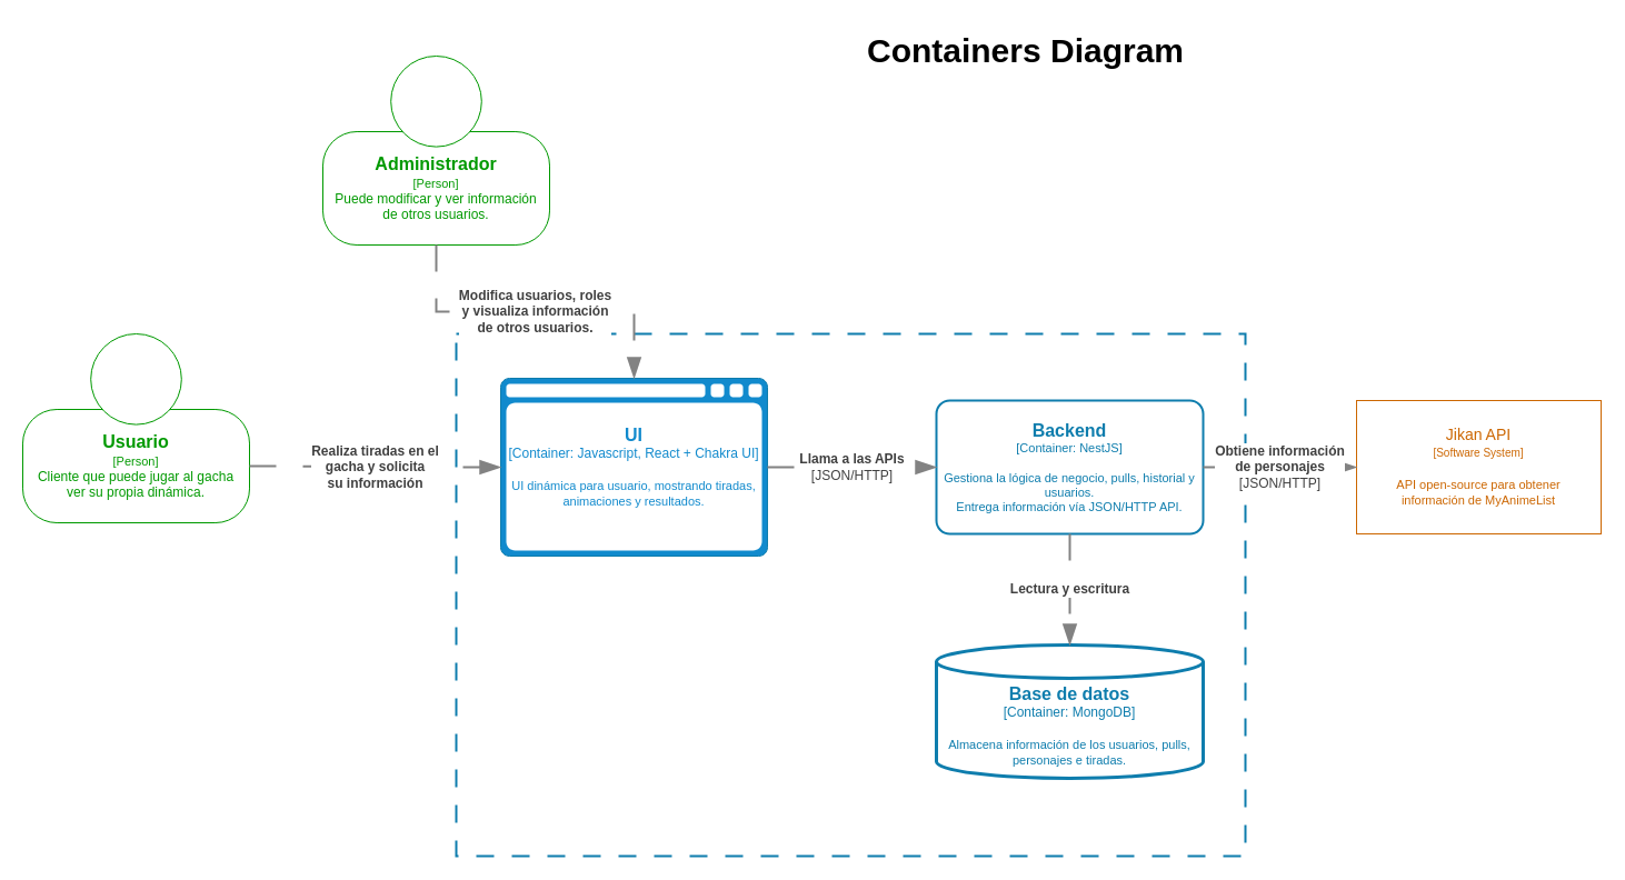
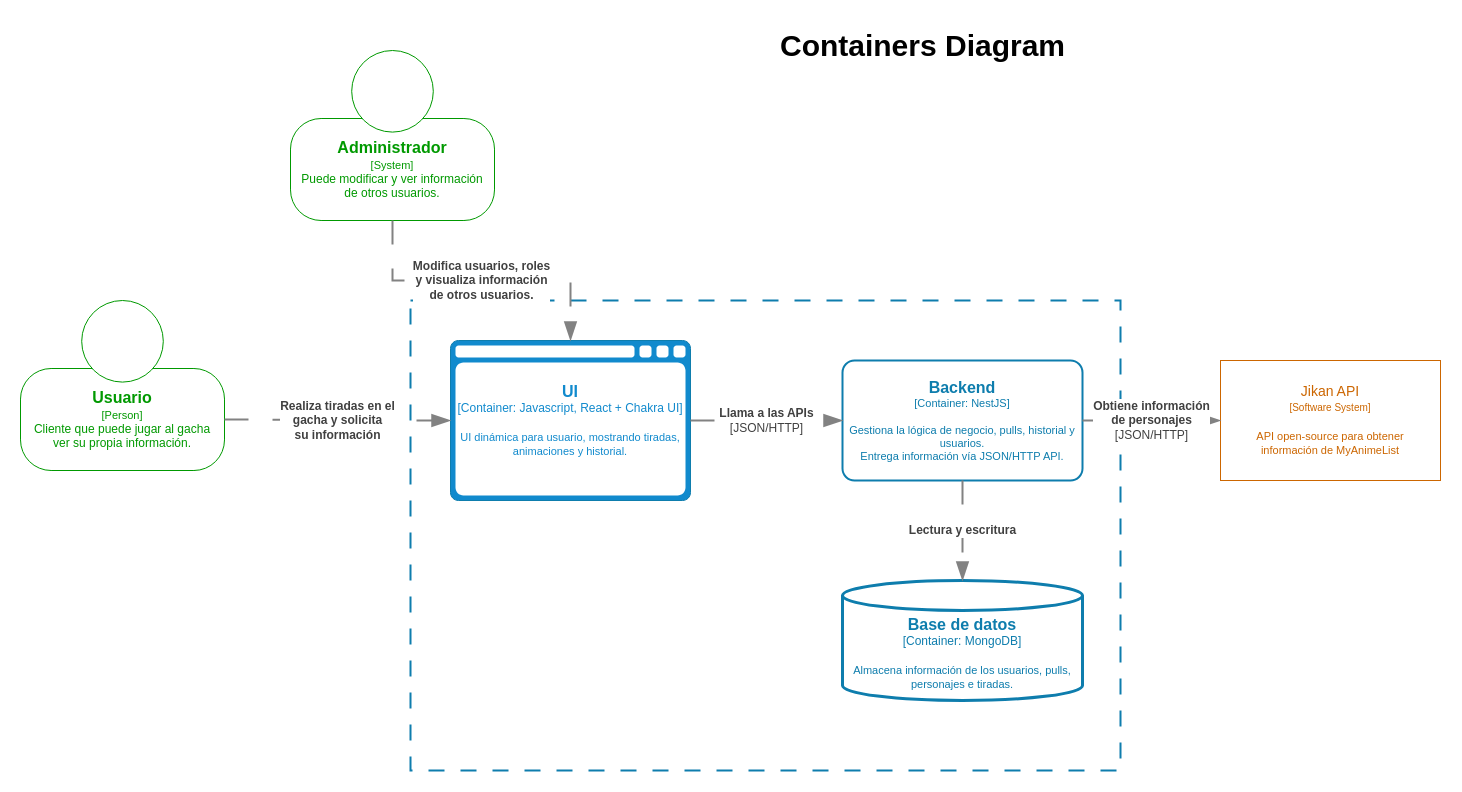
- <mxCell id="14" value="&lt;font style=&quot;&quot;&gt;&lt;font style=&quot;font-size: 16px;&quot;&gt;&lt;b style=&quot;&quot;&gt;Administrador&lt;/b&gt;&lt;/font&gt;&lt;br&gt;&lt;font style=&quot;font-size: 11px;&quot;&gt;[Person]&lt;/font&gt;&lt;/font&gt;&lt;div&gt;&lt;font&gt;Puede modificar y ver información de otros usuarios.&lt;/font&gt;&lt;/div&gt;" style="rounded=1;whiteSpace=wrap;html=1;arcSize=30;strokeColor=#009900;fontColor=#009900;spacingLeft=10;spacingRight=10;spacing=2;" parent="13" vertex="1"><mxGeometry y="68" width="204" height="102" as="geometry" /></mxCell>
+ <mxCell id="14" value="&lt;font style=&quot;&quot;&gt;&lt;font style=&quot;font-size: 16px;&quot;&gt;&lt;b style=&quot;&quot;&gt;Administrador&lt;/b&gt;&lt;/font&gt;&lt;br&gt;&lt;font style=&quot;font-size: 11px;&quot;&gt;[System]&lt;/font&gt;&lt;/font&gt;&lt;div&gt;&lt;font&gt;Puede modificar y ver información de otros usuarios.&lt;/font&gt;&lt;/div&gt;" style="rounded=1;whiteSpace=wrap;html=1;arcSize=30;strokeColor=#009900;fontColor=#009900;spacingLeft=10;spacingRight=10;spacing=2;" parent="13" vertex="1"><mxGeometry y="68" width="204" height="102" as="geometry" /></mxCell>
- <mxCell id="5" value="&lt;font style=&quot;&quot;&gt;&lt;font style=&quot;font-size: 16px;&quot;&gt;&lt;b style=&quot;&quot;&gt;Usuario&lt;/b&gt;&lt;/font&gt;&lt;br&gt;&lt;font style=&quot;font-size: 11px;&quot;&gt;[Person]&lt;/font&gt;&lt;/font&gt;&lt;div&gt;&lt;font&gt;Cliente que puede jugar al gacha ver su propia dinámica.&lt;/font&gt;&lt;/div&gt;" style="rounded=1;whiteSpace=wrap;html=1;arcSize=30;strokeColor=#009900;fontColor=#009900;spacingLeft=10;spacingRight=10;spacing=2;" parent="4" vertex="1"><mxGeometry y="68" width="204" height="102" as="geometry" /></mxCell>
+ <mxCell id="5" value="&lt;font style=&quot;&quot;&gt;&lt;font style=&quot;font-size: 16px;&quot;&gt;&lt;b style=&quot;&quot;&gt;Usuario&lt;/b&gt;&lt;/font&gt;&lt;br&gt;&lt;font style=&quot;font-size: 11px;&quot;&gt;[Person]&lt;/font&gt;&lt;/font&gt;&lt;div&gt;&lt;font&gt;Cliente que puede jugar al gacha ver su propia información.&lt;/font&gt;&lt;/div&gt;" style="rounded=1;whiteSpace=wrap;html=1;arcSize=30;strokeColor=#009900;fontColor=#009900;spacingLeft=10;spacingRight=10;spacing=2;" parent="4" vertex="1"><mxGeometry y="68" width="204" height="102" as="geometry" /></mxCell>
- <mxCell id="7" value="&lt;font style=&quot;font-size: 16px&quot;&gt;&lt;b&gt;UI&lt;/b&gt;&lt;/font&gt;&lt;div&gt;[Container:&amp;nbsp;Javascript, React + Chakra UI]&lt;/div&gt;&lt;br&gt;&lt;div&gt;&lt;font style=&quot;font-size: 11px&quot;&gt;&lt;font&gt;UI dinámica para usuario, mostrando tiradas, animaciones y resultados.&lt;/font&gt;&lt;/font&gt;&lt;/div&gt;" style="shape=mxgraph.c4.webBrowserContainer2;whiteSpace=wrap;html=1;boundedLbl=1;rounded=0;labelBackgroundColor=none;strokeColor=#118ACD;fillColor=none;strokeColor=#118ACD;strokeColor2=#0E7DAD;fontSize=12;fontColor=#118ACD;align=center;metaEdit=1;points=[[0.5,0,0],[1,0.25,0],[1,0.5,0],[1,0.75,0],[0.5,1,0],[0,0.75,0],[0,0.5,0],[0,0.25,0]];resizable=0;" parent="1" vertex="1"><mxGeometry x="450" y="340" width="240" height="160" as="geometry" /></mxCell>
+ <mxCell id="7" value="&lt;font style=&quot;font-size: 16px&quot;&gt;&lt;b&gt;UI&lt;/b&gt;&lt;/font&gt;&lt;div&gt;[Container:&amp;nbsp;Javascript, React + Chakra UI]&lt;/div&gt;&lt;br&gt;&lt;div&gt;&lt;font style=&quot;font-size: 11px&quot;&gt;&lt;font&gt;UI dinámica para usuario, mostrando tiradas, animaciones y historial.&lt;/font&gt;&lt;/font&gt;&lt;/div&gt;" style="shape=mxgraph.c4.webBrowserContainer2;whiteSpace=wrap;html=1;boundedLbl=1;rounded=0;labelBackgroundColor=none;strokeColor=#118ACD;fillColor=none;strokeColor=#118ACD;strokeColor2=#0E7DAD;fontSize=12;fontColor=#118ACD;align=center;metaEdit=1;points=[[0.5,0,0],[1,0.25,0],[1,0.5,0],[1,0.75,0],[0.5,1,0],[0,0.75,0],[0,0.5,0],[0,0.25,0]];resizable=0;" parent="1" vertex="1"><mxGeometry x="450" y="340" width="240" height="160" as="geometry" /></mxCell>
